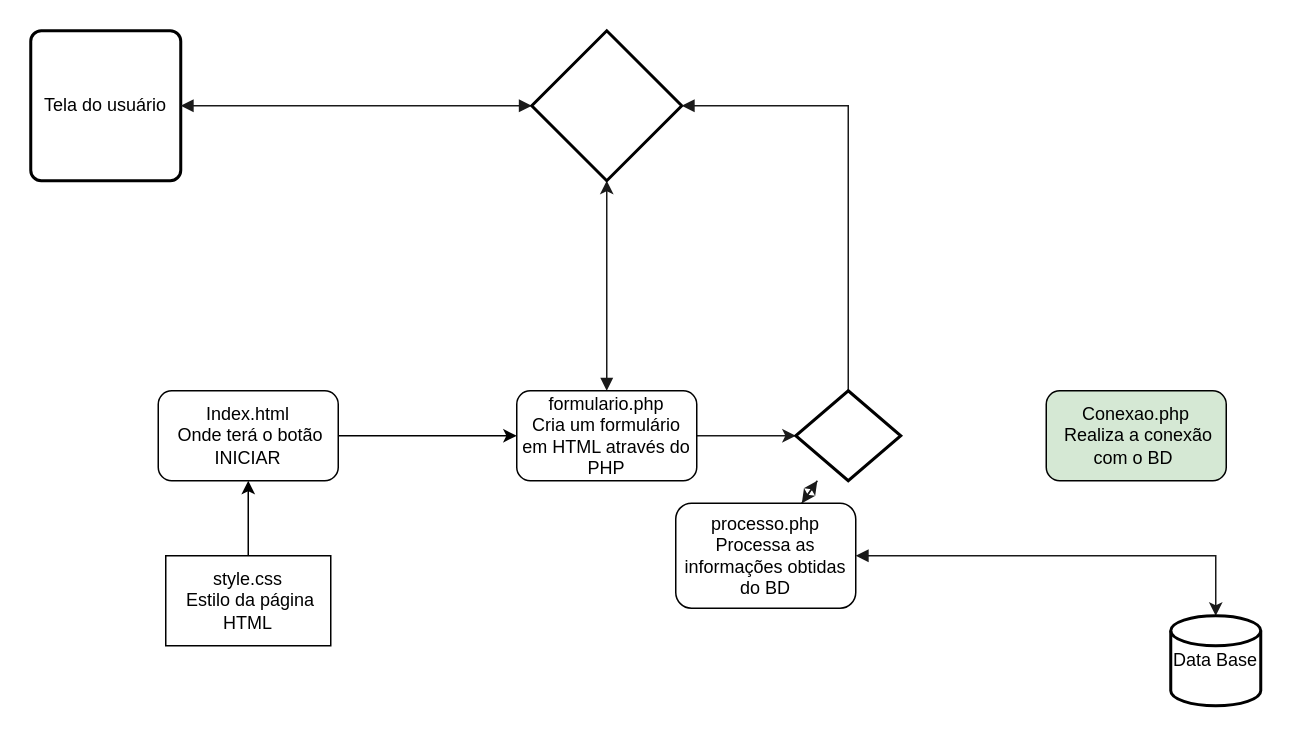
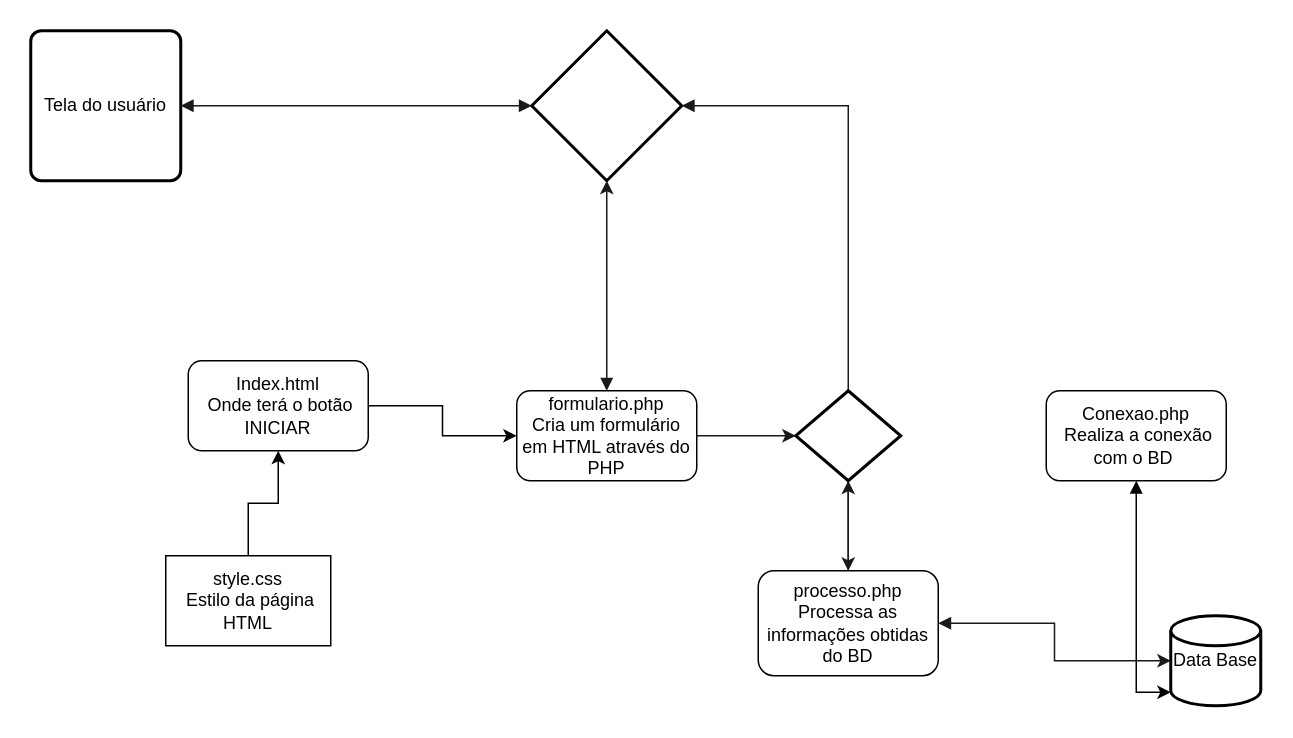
- <mxCell id="3" value="Index.html&lt;br&gt;&amp;nbsp;Onde terá o botão INICIAR" style="rounded=1;whiteSpace=wrap;html=1;" vertex="1" parent="1"><mxGeometry x="105" y="260" width="120" height="60" as="geometry" /></mxCell>
+ <mxCell id="3" value="Index.html&lt;br&gt;&amp;nbsp;Onde terá o botão INICIAR" style="rounded=1;whiteSpace=wrap;html=1;" vertex="1" parent="1"><mxGeometry x="125" y="240" width="120" height="60" as="geometry" /></mxCell>
- <mxCell id="8" value="Conexao.php&lt;br&gt;&amp;nbsp;Realiza a conexão com o BD&amp;nbsp;" style="rounded=1;whiteSpace=wrap;html=1;fillColor=#d5e8d4;" vertex="1" parent="1"><mxGeometry x="697" y="260" width="120" height="60" as="geometry" /></mxCell>
+ <mxCell id="8" value="Conexao.php&lt;br&gt;&amp;nbsp;Realiza a conexão com o BD&amp;nbsp;" style="rounded=1;whiteSpace=wrap;html=1;" vertex="1" parent="1"><mxGeometry x="697" y="260" width="120" height="60" as="geometry" /></mxCell>
- <mxCell id="13" value="processo.php&lt;br&gt;Processa as informações obtidas do BD" style="rounded=1;whiteSpace=wrap;html=1;" vertex="1" parent="1"><mxGeometry x="450" y="335" width="120" height="70" as="geometry" /></mxCell>
+ <mxCell id="13" value="processo.php&lt;br&gt;Processa as informações obtidas do BD" style="rounded=1;whiteSpace=wrap;html=1;" vertex="1" parent="1"><mxGeometry x="505" y="380" width="120" height="70" as="geometry" /></mxCell>
+ <mxCell id="7" style="edgeStyle=orthogonalEdgeStyle;rounded=0;orthogonalLoop=1;jettySize=auto;html=1;entryX=0;entryY=0.85;entryDx=0;entryDy=0;entryPerimeter=0;endArrow=classic;endFill=1;startArrow=block;startFill=1;" edge="1" parent="1" source="8" target="14"><mxGeometry relative="1" as="geometry" /></mxCell>
